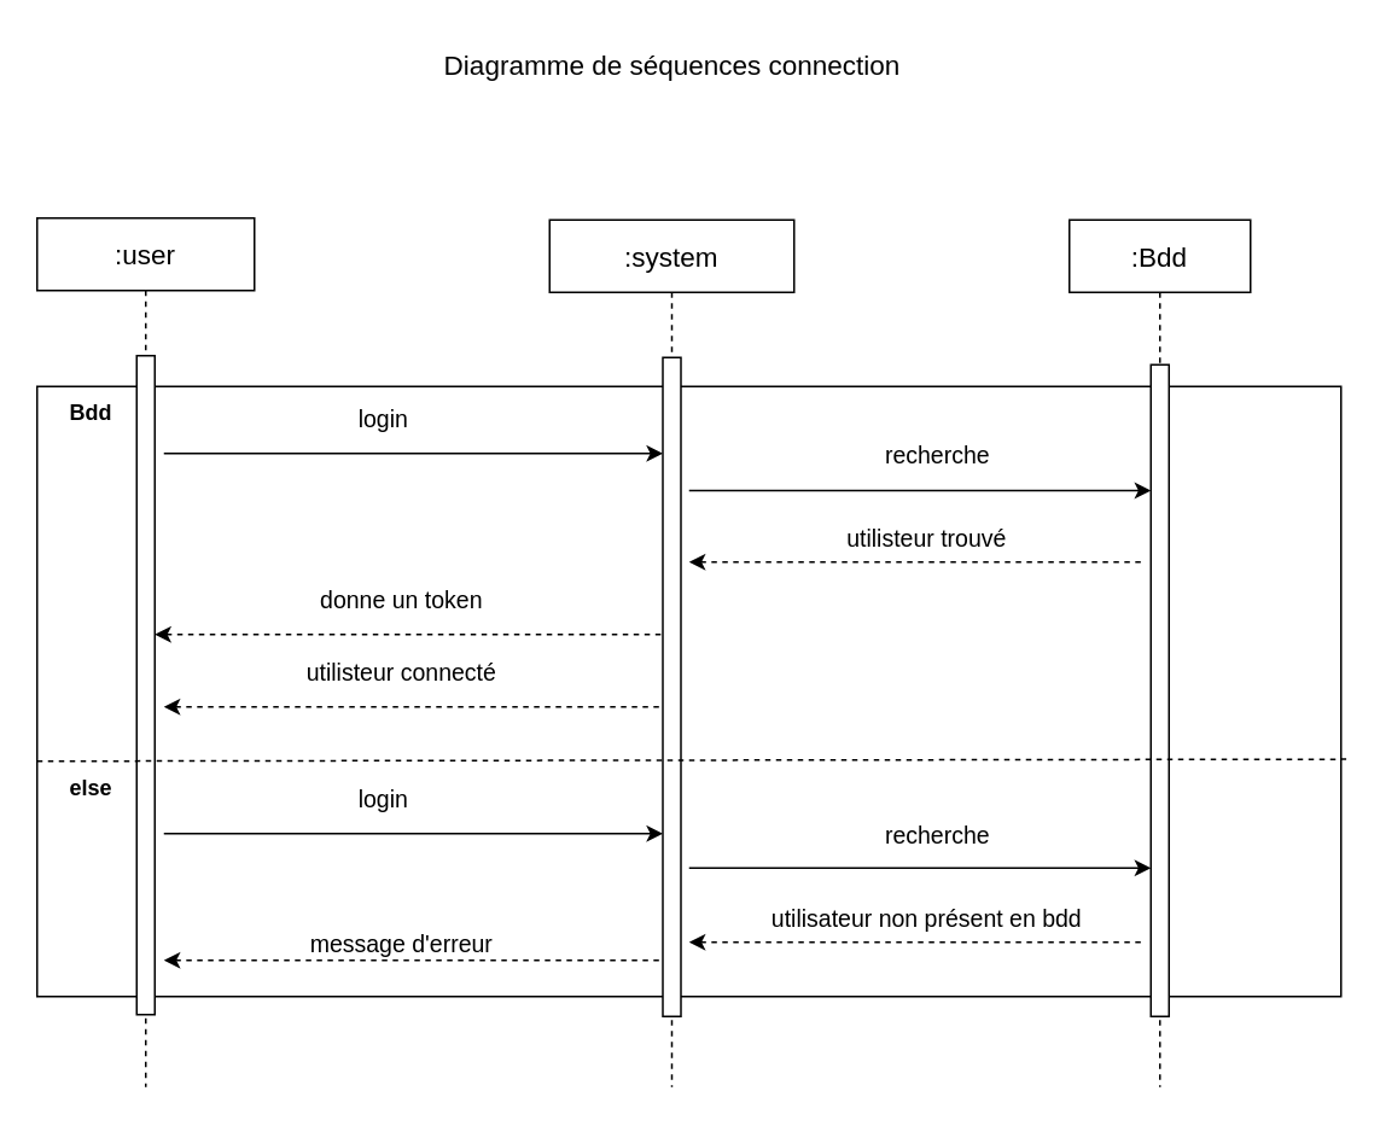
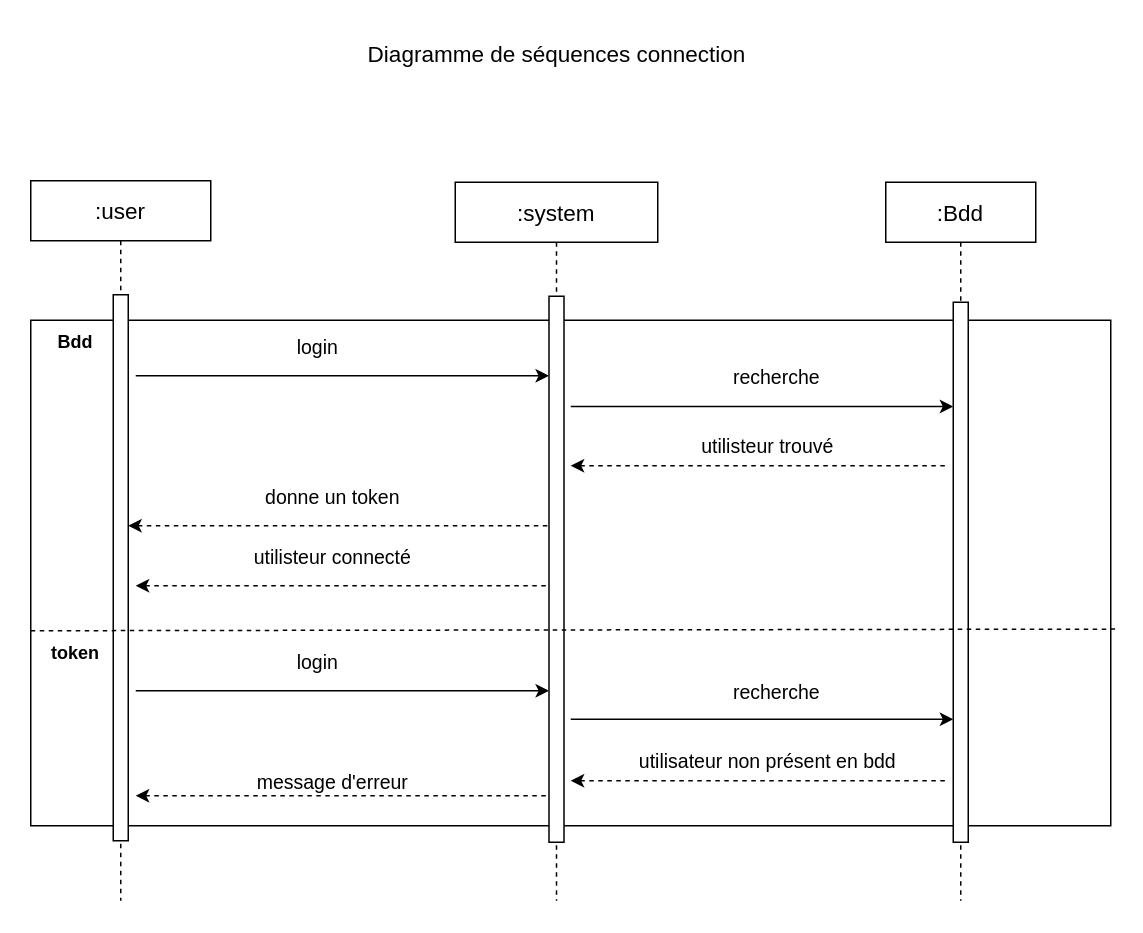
- <mxCell id="29" value="&lt;b&gt;else&lt;/b&gt;" style="text;html=1;align=center;verticalAlign=middle;whiteSpace=wrap;rounded=0;" vertex="1" parent="1"><mxGeometry x="20" y="420" width="60" height="30" as="geometry" /></mxCell>
+ <mxCell id="29" value="&lt;b&gt;token&lt;/b&gt;" style="text;html=1;align=center;verticalAlign=middle;whiteSpace=wrap;rounded=0;" vertex="1" parent="1"><mxGeometry x="20" y="420" width="60" height="30" as="geometry" /></mxCell>
